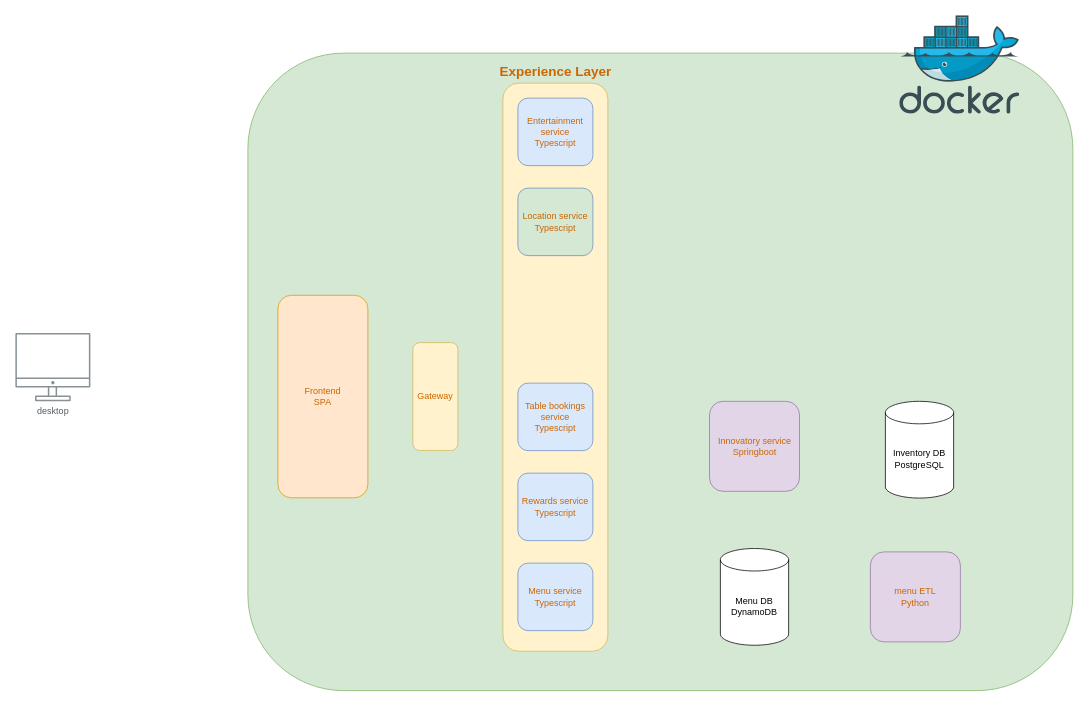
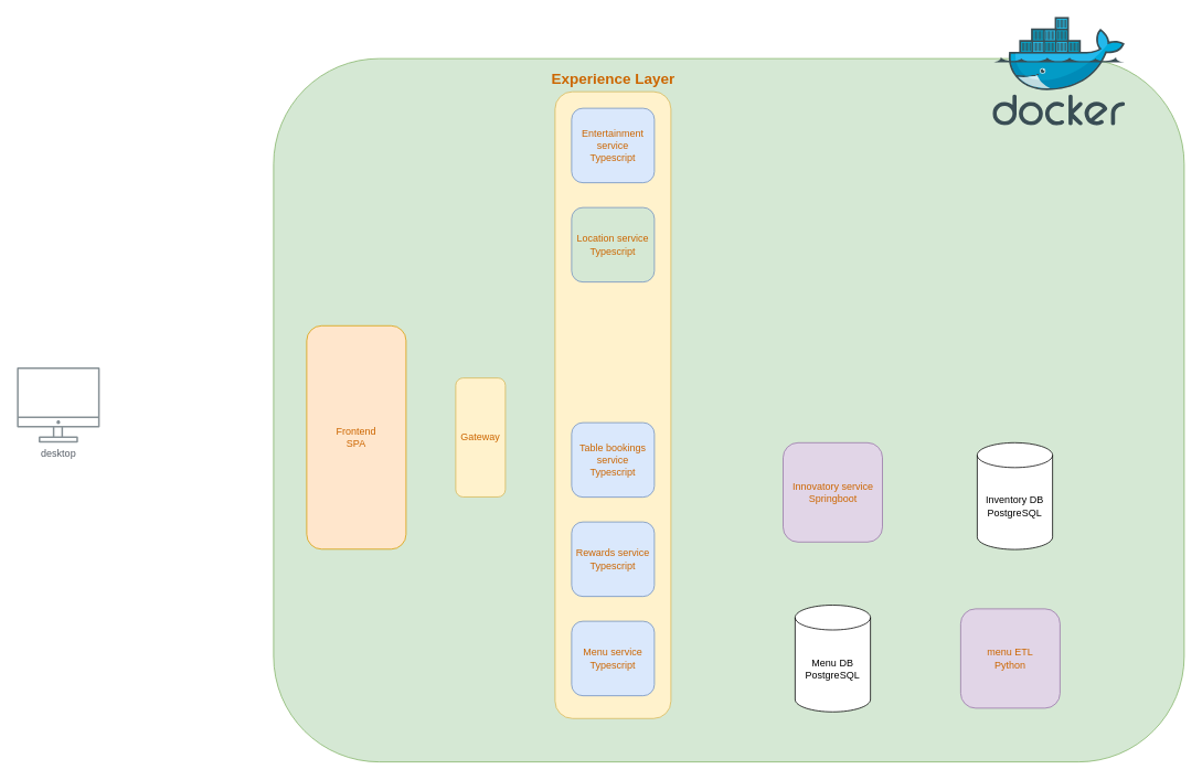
- <mxCell id="16" value="Menu DB&lt;br&gt;DynamoDB" style="shape=cylinder3;whiteSpace=wrap;html=1;boundedLbl=1;backgroundOutline=1;size=15;" vertex="1" parent="1"><mxGeometry x="960" y="730.5" width="91" height="129" as="geometry" /></mxCell>
+ <mxCell id="16" value="Menu DB&lt;br&gt;PostgreSQL" style="shape=cylinder3;whiteSpace=wrap;html=1;boundedLbl=1;backgroundOutline=1;size=15;" vertex="1" parent="1"><mxGeometry x="960" y="730.5" width="91" height="129" as="geometry" /></mxCell>
